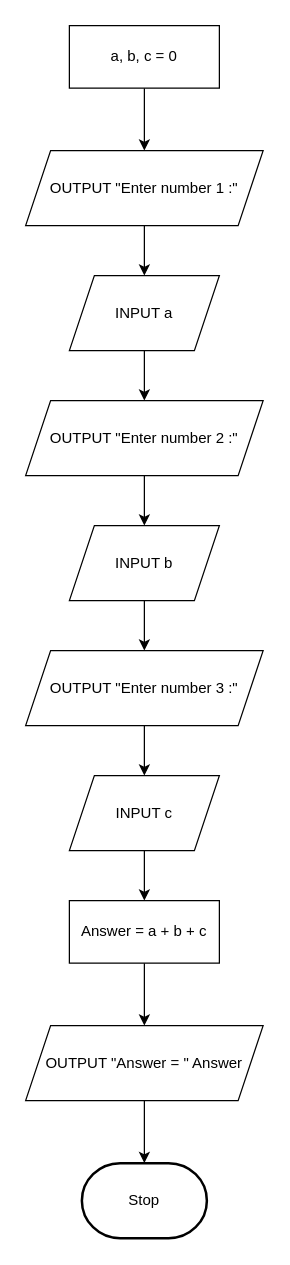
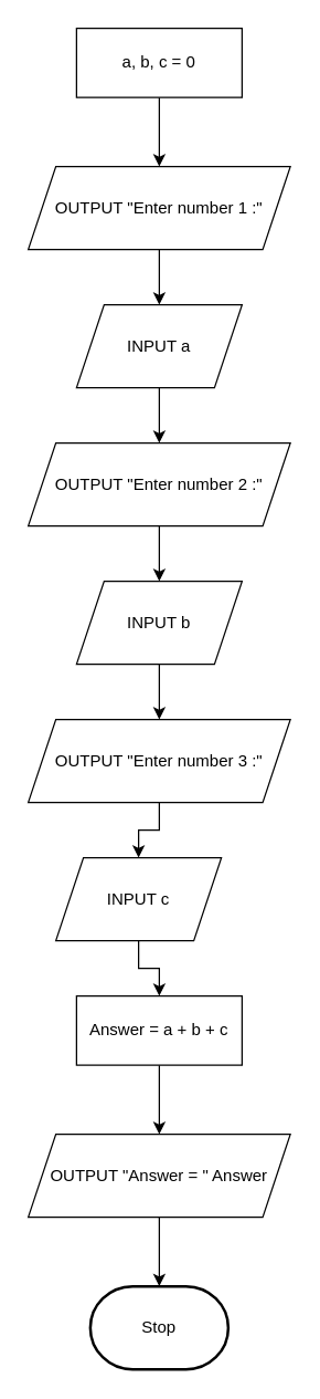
- <mxCell id="16" value="INPUT c" style="shape=parallelogram;perimeter=parallelogramPerimeter;whiteSpace=wrap;html=1;fixedSize=1;" vertex="1" parent="1"><mxGeometry x="55" y="620" width="120" height="60" as="geometry" /></mxCell>
+ <mxCell id="16" value="INPUT c" style="shape=parallelogram;perimeter=parallelogramPerimeter;whiteSpace=wrap;html=1;fixedSize=1;" vertex="1" parent="1"><mxGeometry x="40" y="620" width="120" height="60" as="geometry" /></mxCell>
